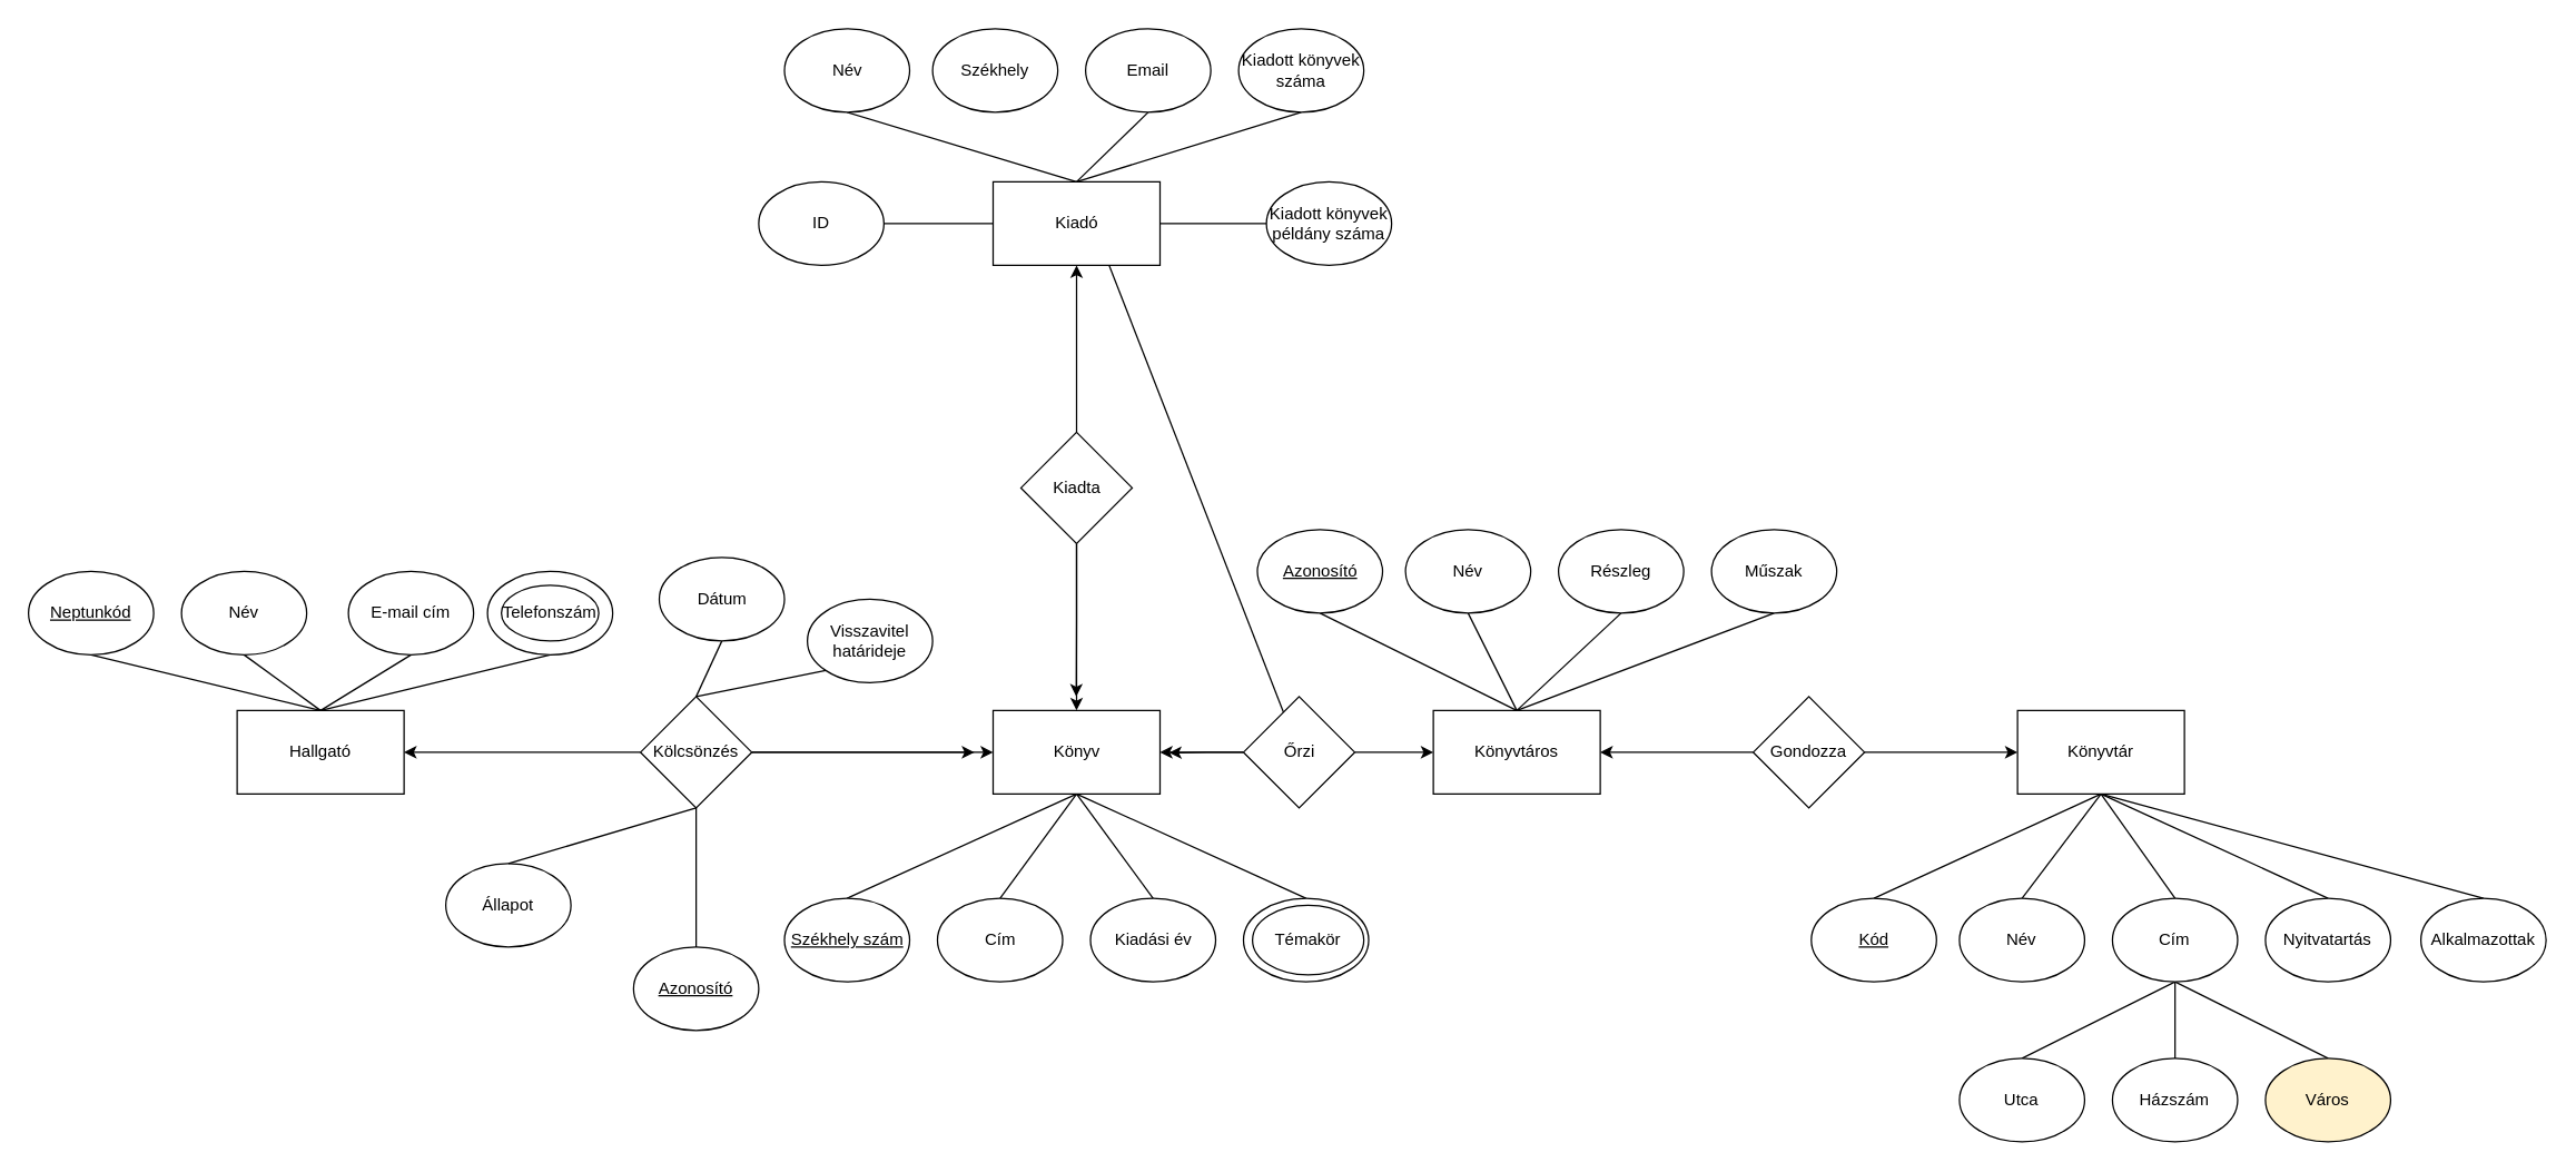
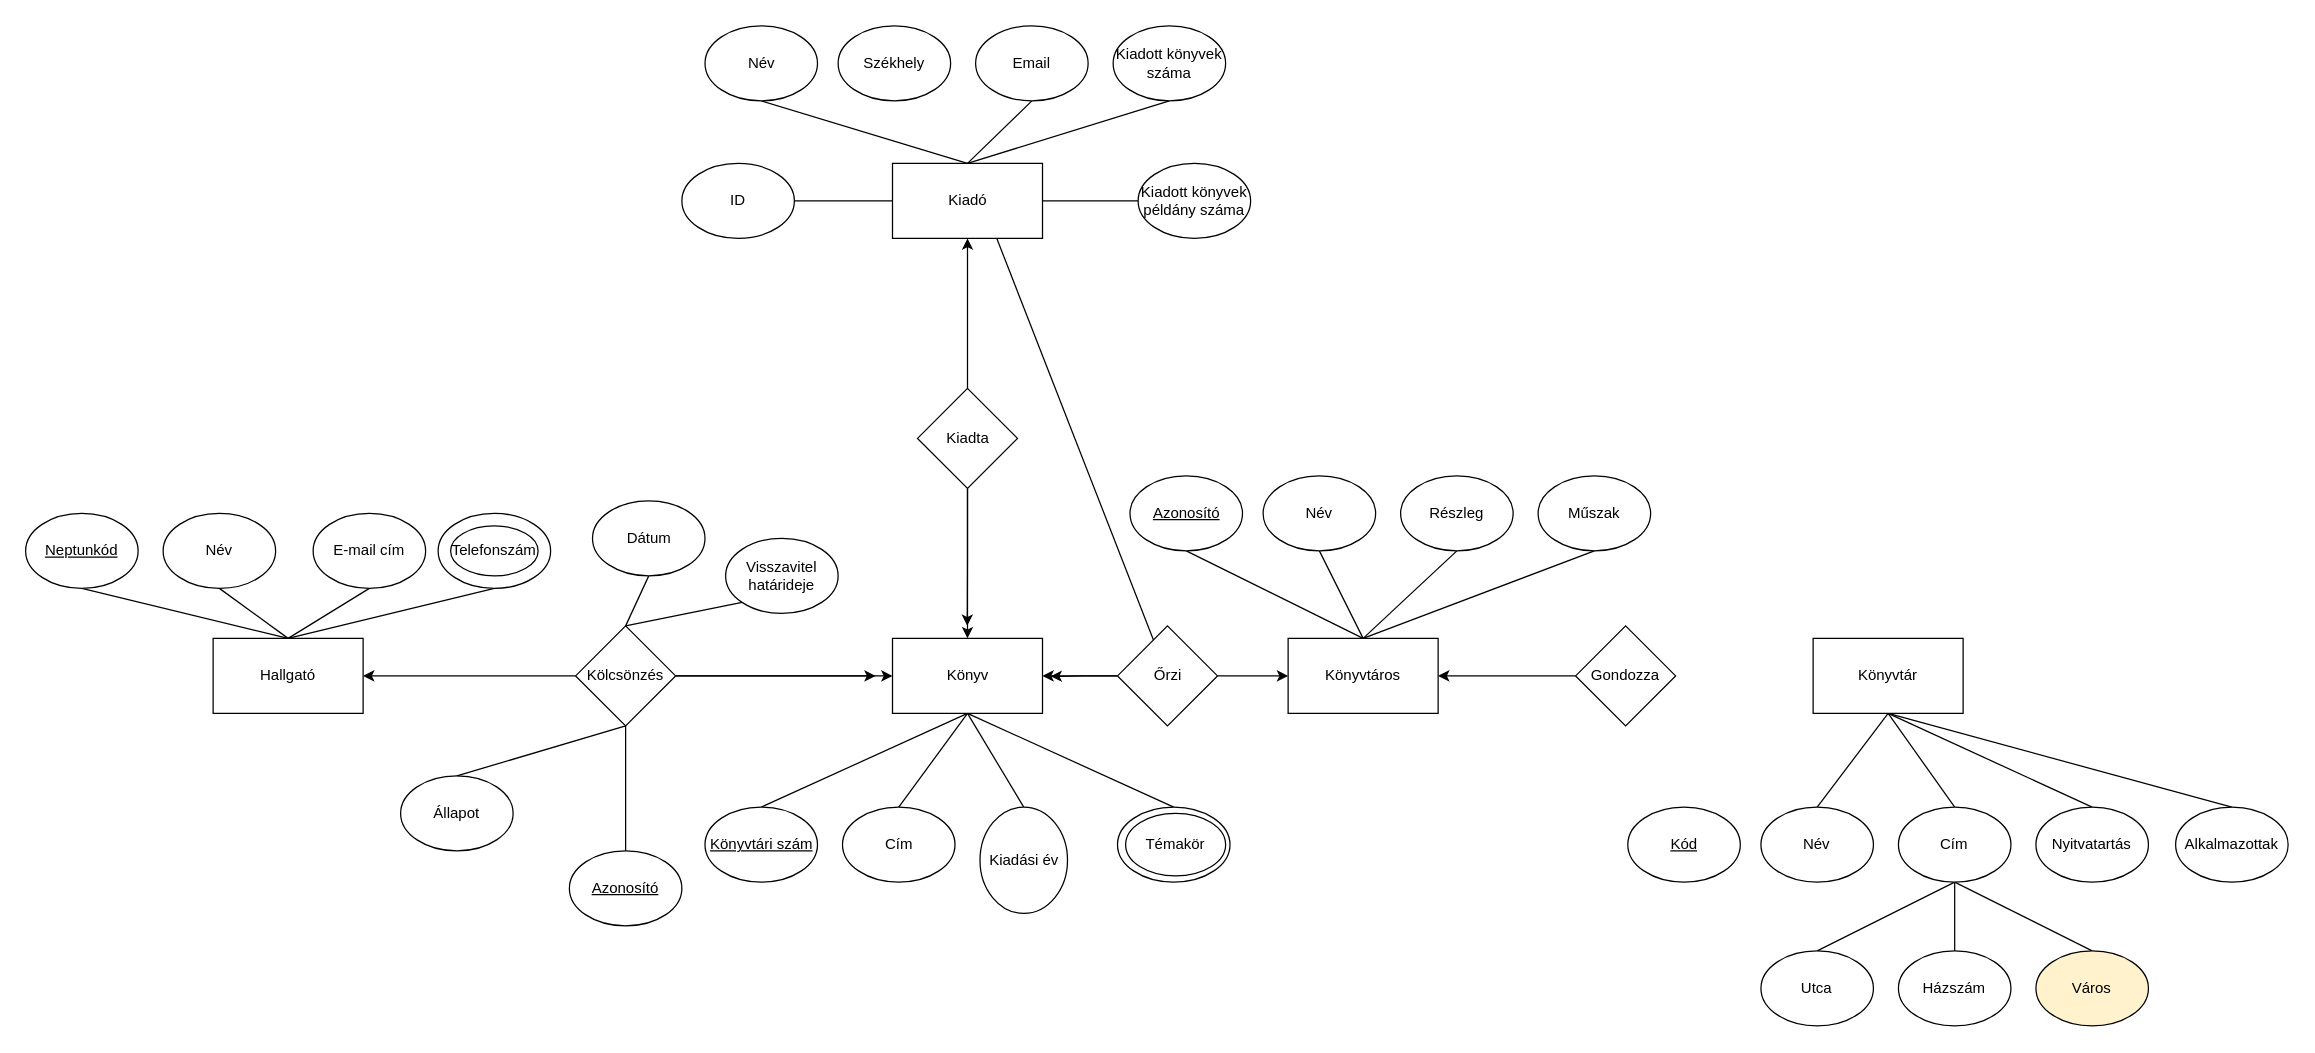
- <mxCell id="3" style="edgeStyle=orthogonalEdgeStyle;rounded=0;orthogonalLoop=1;jettySize=auto;html=1;exitX=1;exitY=0.5;exitDx=0;exitDy=0;entryX=0;entryY=0.5;entryDx=0;entryDy=0;" parent="1" source="4" target="24" edge="1"><mxGeometry relative="1" as="geometry" /></mxCell>
- <mxCell id="19" style="rounded=0;orthogonalLoop=1;jettySize=auto;html=1;exitX=0.5;exitY=1;exitDx=0;exitDy=0;entryX=0.5;entryY=0;entryDx=0;entryDy=0;endArrow=none;startFill=0;" parent="1" source="24" target="45" edge="1"><mxGeometry relative="1" as="geometry" /></mxCell>
- <mxCell id="29" value="Székhely szám" style="ellipse;whiteSpace=wrap;html=1;fontStyle=4" parent="1" vertex="1"><mxGeometry x="563.5" y="645" width="90" height="60" as="geometry" /></mxCell>
+ <mxCell id="29" value="Könyvtári szám" style="ellipse;whiteSpace=wrap;html=1;fontStyle=4" parent="1" vertex="1"><mxGeometry x="563.5" y="645" width="90" height="60" as="geometry" /></mxCell>
- <mxCell id="31" value="Kiadási év" style="ellipse;whiteSpace=wrap;html=1;" parent="1" vertex="1"><mxGeometry x="783.5" y="645" width="90" height="60" as="geometry" /></mxCell>
+ <mxCell id="31" value="Kiadási év" style="ellipse;whiteSpace=wrap;html=1;" parent="1" vertex="1"><mxGeometry x="783.5" y="645" width="70" height="85" as="geometry" /></mxCell>
